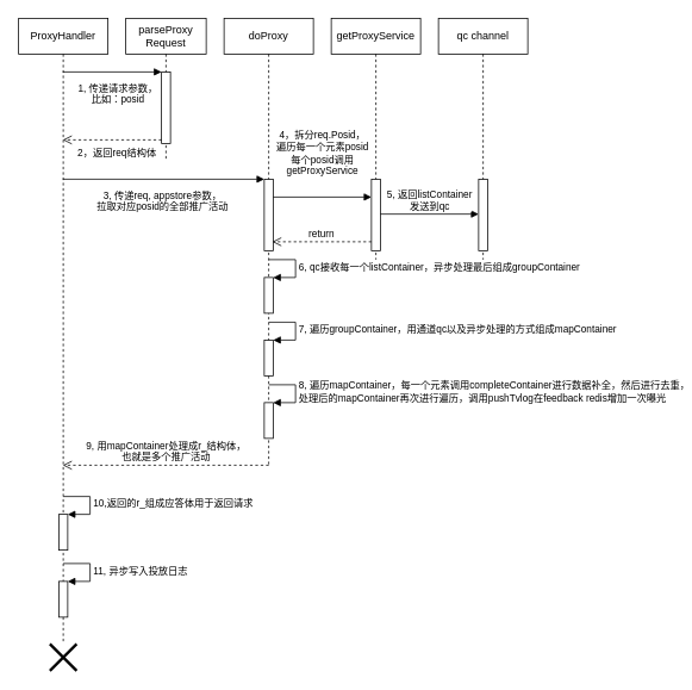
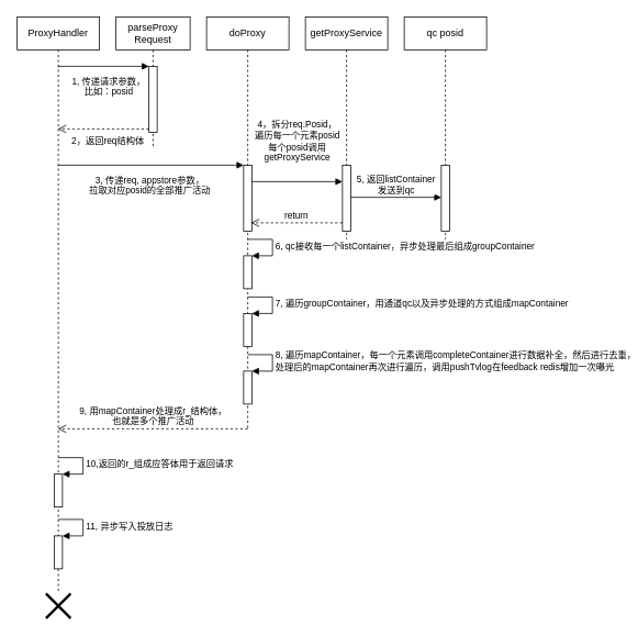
- <mxCell id="23" value="qc channel" style="shape=umlLifeline;perimeter=lifelinePerimeter;whiteSpace=wrap;html=1;container=1;collapsible=0;recursiveResize=0;outlineConnect=0;" vertex="1" parent="1"><mxGeometry x="490" y="20" width="100" height="270" as="geometry" /></mxCell>
+ <mxCell id="23" value="qc posid" style="shape=umlLifeline;perimeter=lifelinePerimeter;whiteSpace=wrap;html=1;container=1;collapsible=0;recursiveResize=0;outlineConnect=0;" vertex="1" parent="1"><mxGeometry x="490" y="20" width="100" height="270" as="geometry" /></mxCell>
